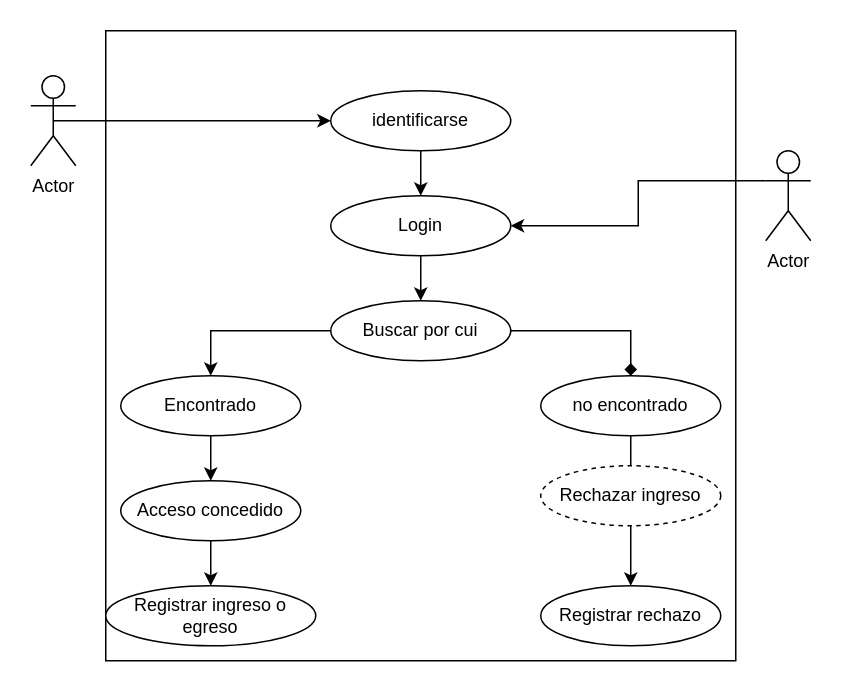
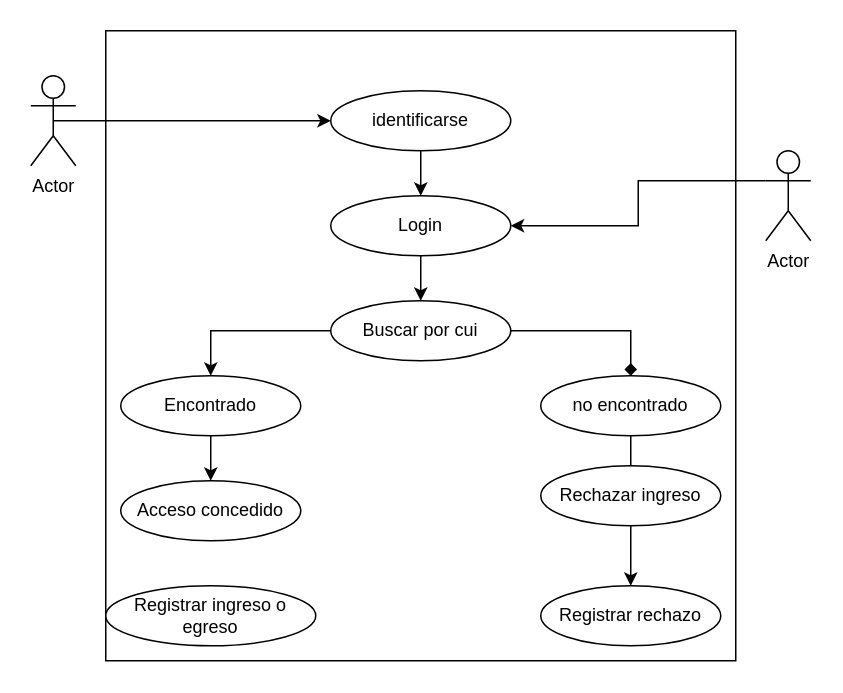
- <mxCell id="22" value="Rechazar ingreso" style="ellipse;whiteSpace=wrap;html=1;dashed=1;" vertex="1" parent="1"><mxGeometry x="360" y="310" width="120" height="40" as="geometry" /></mxCell>
+ <mxCell id="22" value="Rechazar ingreso" style="ellipse;whiteSpace=wrap;html=1;" vertex="1" parent="1"><mxGeometry x="360" y="310" width="120" height="40" as="geometry" /></mxCell>
- <mxCell id="16" style="edgeStyle=orthogonalEdgeStyle;rounded=0;orthogonalLoop=1;jettySize=auto;html=1;exitX=0.5;exitY=1;exitDx=0;exitDy=0;entryX=0.5;entryY=0;entryDx=0;entryDy=0;" edge="1" parent="1" source="17" target="18"><mxGeometry relative="1" as="geometry" /></mxCell>
